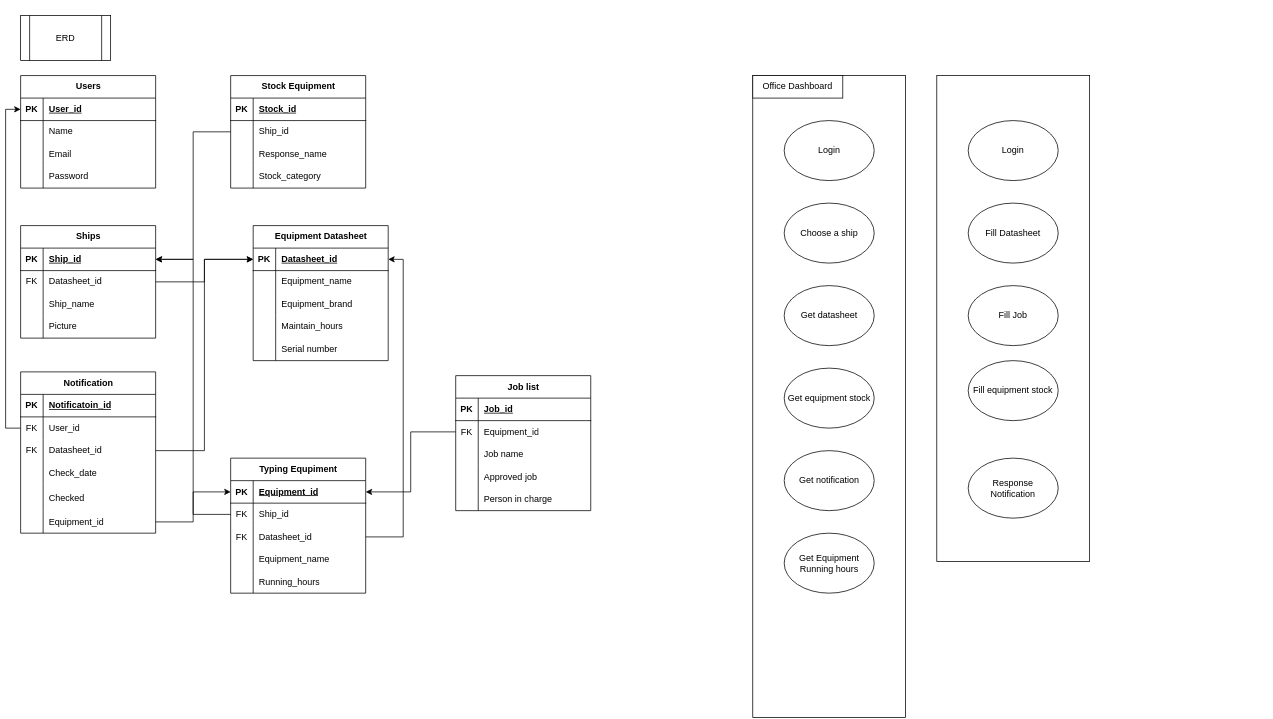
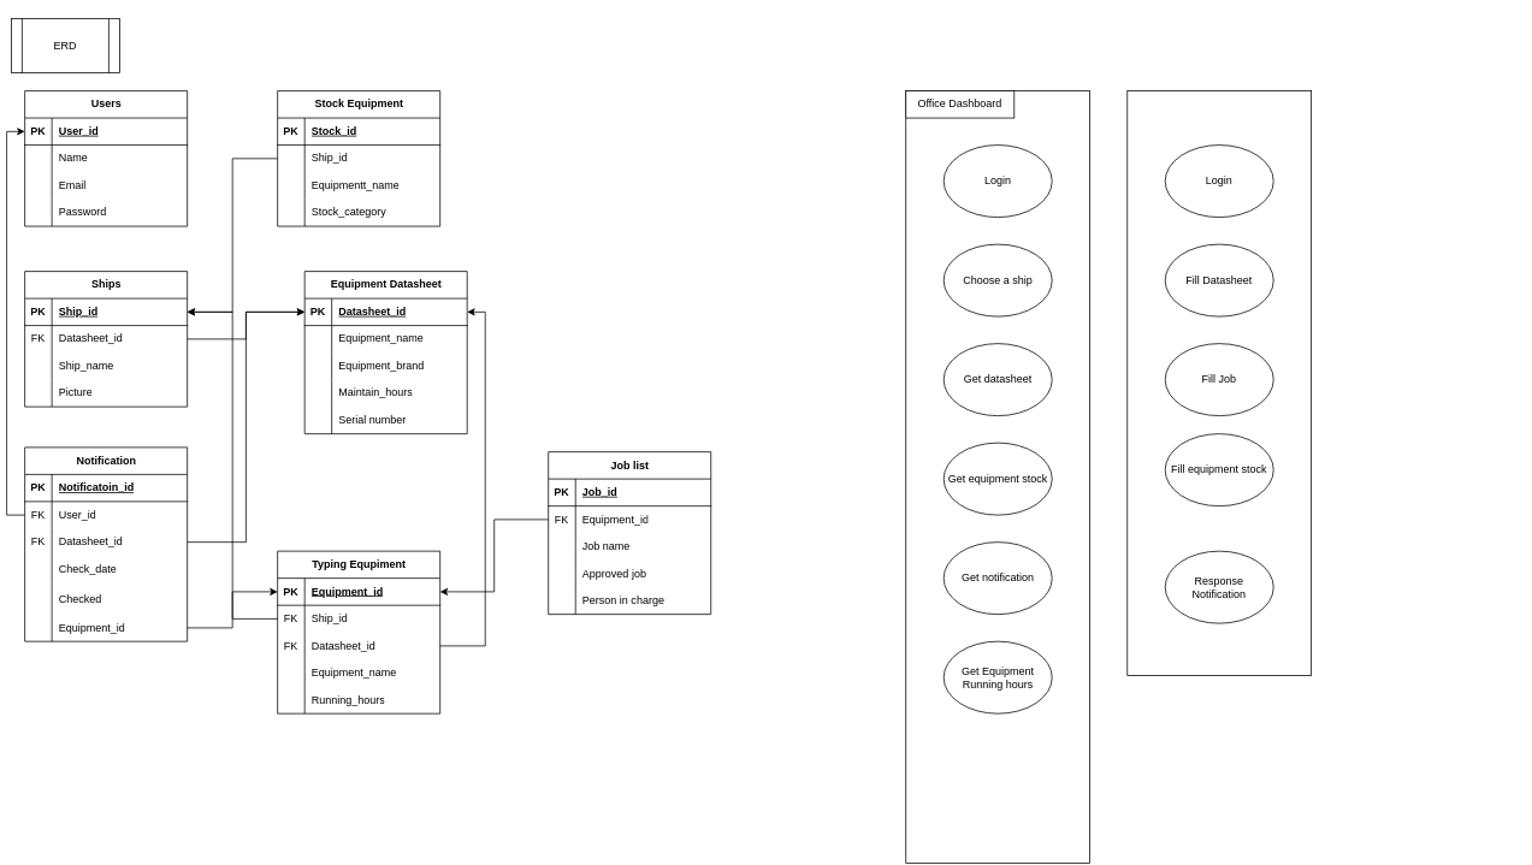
- <mxCell id="100" value="ERD" style="shape=process;whiteSpace=wrap;html=1;backgroundOutline=1;" vertex="1" parent="1"><mxGeometry x="20" width="120" height="60" as="geometry" y="20" /></mxCell>
+ <mxCell id="100" value="ERD" style="shape=process;whiteSpace=wrap;html=1;backgroundOutline=1;" vertex="1" parent="1"><mxGeometry x="5" y="20" width="120" height="60" as="geometry" /></mxCell>
- <mxCell id="54" value="Response_name" style="shape=partialRectangle;connectable=0;fillColor=none;top=0;left=0;bottom=0;right=0;align=left;spacingLeft=6;overflow=hidden;whiteSpace=wrap;html=1;" vertex="1" parent="52"><mxGeometry x="30" width="150" height="30" as="geometry"><mxRectangle width="150" height="30" as="alternateBounds" /></mxGeometry></mxCell>
+ <mxCell id="54" value="Equipmentt_name" style="shape=partialRectangle;connectable=0;fillColor=none;top=0;left=0;bottom=0;right=0;align=left;spacingLeft=6;overflow=hidden;whiteSpace=wrap;html=1;" vertex="1" parent="52"><mxGeometry x="30" width="150" height="30" as="geometry"><mxRectangle width="150" height="30" as="alternateBounds" /></mxGeometry></mxCell>
